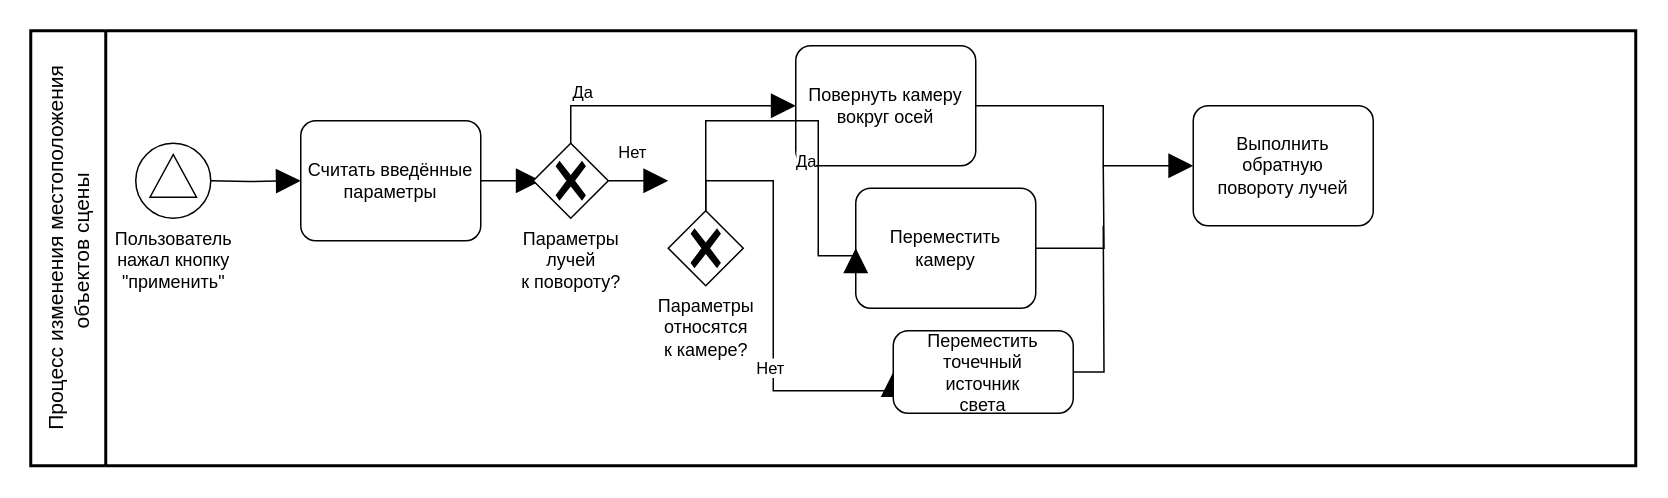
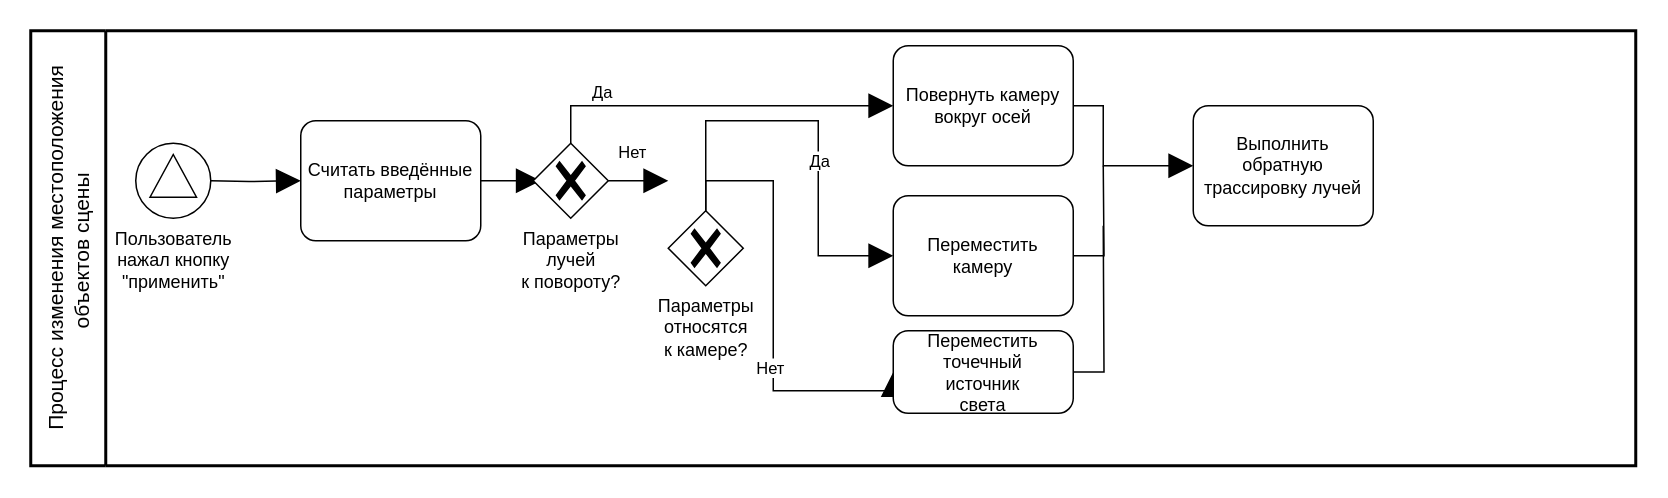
- <mxCell id="7" value="Повернуть камеру&lt;br&gt;вокруг осей" style="points=[[0.25,0,0],[0.5,0,0],[0.75,0,0],[1,0.25,0],[1,0.5,0],[1,0.75,0],[0.75,1,0],[0.5,1,0],[0.25,1,0],[0,0.75,0],[0,0.5,0],[0,0.25,0]];shape=mxgraph.bpmn.task;whiteSpace=wrap;rectStyle=rounded;size=10;html=1;container=1;expand=0;collapsible=0;taskMarker=abstract;" parent="2" vertex="1"><mxGeometry x="510" y="10" width="120" height="80" as="geometry" /></mxCell>
+ <mxCell id="7" value="Повернуть камеру&lt;br&gt;вокруг осей" style="points=[[0.25,0,0],[0.5,0,0],[0.75,0,0],[1,0.25,0],[1,0.5,0],[1,0.75,0],[0.75,1,0],[0.5,1,0],[0.25,1,0],[0,0.75,0],[0,0.5,0],[0,0.25,0]];shape=mxgraph.bpmn.task;whiteSpace=wrap;rectStyle=rounded;size=10;html=1;container=1;expand=0;collapsible=0;taskMarker=abstract;" parent="2" vertex="1"><mxGeometry x="575" y="10" width="120" height="80" as="geometry" /></mxCell>
- <mxCell id="8" value="Выполнить обратную&lt;br style=&quot;border-color: var(--border-color);&quot;&gt;повороту лучей" style="points=[[0.25,0,0],[0.5,0,0],[0.75,0,0],[1,0.25,0],[1,0.5,0],[1,0.75,0],[0.75,1,0],[0.5,1,0],[0.25,1,0],[0,0.75,0],[0,0.5,0],[0,0.25,0]];shape=mxgraph.bpmn.task;whiteSpace=wrap;rectStyle=rounded;size=10;html=1;container=1;expand=0;collapsible=0;taskMarker=abstract;" parent="2" vertex="1"><mxGeometry x="775" y="50" width="120" height="80" as="geometry" /></mxCell>
+ <mxCell id="8" value="Выполнить обратную&lt;br style=&quot;border-color: var(--border-color);&quot;&gt;трассировку лучей" style="points=[[0.25,0,0],[0.5,0,0],[0.75,0,0],[1,0.25,0],[1,0.5,0],[1,0.75,0],[0.75,1,0],[0.5,1,0],[0.25,1,0],[0,0.75,0],[0,0.5,0],[0,0.25,0]];shape=mxgraph.bpmn.task;whiteSpace=wrap;rectStyle=rounded;size=10;html=1;container=1;expand=0;collapsible=0;taskMarker=abstract;" parent="2" vertex="1"><mxGeometry x="775" y="50" width="120" height="80" as="geometry" /></mxCell>
- <mxCell id="16" value="Переместить&lt;br&gt;камеру" style="points=[[0.25,0,0],[0.5,0,0],[0.75,0,0],[1,0.25,0],[1,0.5,0],[1,0.75,0],[0.75,1,0],[0.5,1,0],[0.25,1,0],[0,0.75,0],[0,0.5,0],[0,0.25,0]];shape=mxgraph.bpmn.task;whiteSpace=wrap;rectStyle=rounded;size=10;html=1;container=1;expand=0;collapsible=0;taskMarker=abstract;" parent="2" vertex="1"><mxGeometry x="550" y="105" width="120" height="80" as="geometry" /></mxCell>
+ <mxCell id="16" value="Переместить&lt;br&gt;камеру" style="points=[[0.25,0,0],[0.5,0,0],[0.75,0,0],[1,0.25,0],[1,0.5,0],[1,0.75,0],[0.75,1,0],[0.5,1,0],[0.25,1,0],[0,0.75,0],[0,0.5,0],[0,0.25,0]];shape=mxgraph.bpmn.task;whiteSpace=wrap;rectStyle=rounded;size=10;html=1;container=1;expand=0;collapsible=0;taskMarker=abstract;" parent="2" vertex="1"><mxGeometry x="575" y="110" width="120" height="80" as="geometry" /></mxCell>
